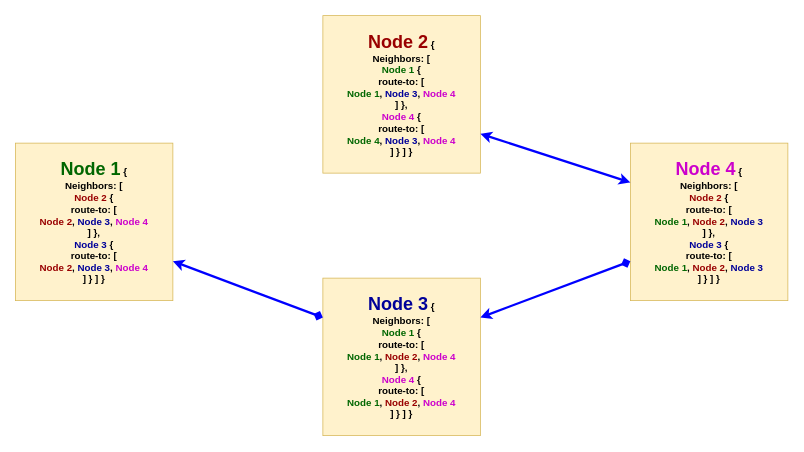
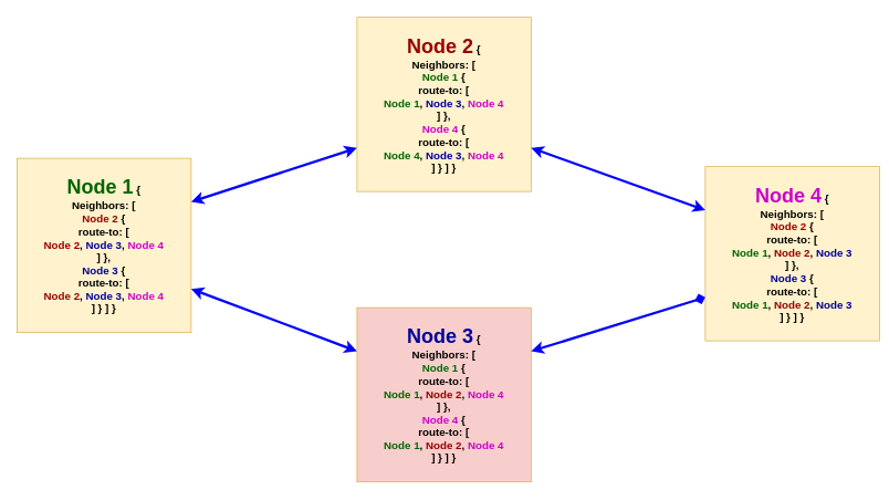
+ <mxCell id="7" value="" style="endArrow=classic;startArrow=classic;html=1;rounded=0;exitX=1;exitY=0.25;exitDx=0;exitDy=0;entryX=0;entryY=0.75;entryDx=0;entryDy=0;strokeWidth=3;strokeColor=#0000FF;" edge="1" parent="1" source="2" target="3"><mxGeometry width="50" height="50" relative="1" as="geometry"><mxPoint x="270" y="280" as="sourcePoint" /><mxPoint x="470" y="345" as="targetPoint" /></mxGeometry></mxCell>
- <mxCell id="4" value="&lt;b style=&quot;&quot;&gt;&lt;font color=&quot;#cc00cc&quot; style=&quot;font-size: 24px;&quot;&gt;Node 4&lt;/font&gt;&lt;span style=&quot;font-size: 13px;&quot;&gt;&amp;nbsp;{&lt;/span&gt;&lt;/b&gt;&lt;div style=&quot;font-size: 13px;&quot;&gt;&lt;div&gt;&lt;b&gt;Neighbors: [&lt;/b&gt;&lt;/div&gt;&lt;div&gt;&lt;b&gt;&lt;font color=&quot;#990000&quot;&gt;Node 2&lt;/font&gt;&lt;font color=&quot;#006600&quot;&gt;&amp;nbsp;&lt;/font&gt;{&lt;/b&gt;&lt;/div&gt;&lt;div&gt;&lt;b&gt;route-to: [&lt;/b&gt;&lt;/div&gt;&lt;div&gt;&lt;font style=&quot;background-color: initial;&quot;&gt;&lt;b style=&quot;background-color: initial;&quot;&gt;&lt;font color=&quot;#006600&quot;&gt;Node 1&lt;/font&gt;&lt;/b&gt;&lt;b&gt;,&amp;nbsp;&lt;/b&gt;&lt;/font&gt;&lt;b style=&quot;background-color: initial;&quot;&gt;&lt;font color=&quot;#990000&quot;&gt;Node 2&lt;/font&gt;&lt;/b&gt;&lt;font style=&quot;background-color: initial;&quot;&gt;&lt;b&gt;,&amp;nbsp;&lt;/b&gt;&lt;/font&gt;&lt;b style=&quot;background-color: initial;&quot;&gt;&lt;font color=&quot;#000099&quot;&gt;Node 3&lt;/font&gt;&lt;/b&gt;&lt;/div&gt;&lt;div&gt;&lt;b style=&quot;background-color: initial;&quot;&gt;]&amp;nbsp;&lt;/b&gt;&lt;b style=&quot;background-color: initial;&quot;&gt;},&lt;/b&gt;&lt;br&gt;&lt;/div&gt;&lt;div&gt;&lt;b&gt;&lt;font color=&quot;#000099&quot;&gt;Node 3&lt;/font&gt;&lt;font color=&quot;#006600&quot;&gt;&amp;nbsp;&lt;/font&gt;{&lt;/b&gt;&lt;/div&gt;&lt;div&gt;&lt;b&gt;route-to: [&lt;/b&gt;&lt;/div&gt;&lt;div&gt;&lt;font style=&quot;background-color: initial;&quot;&gt;&lt;b style=&quot;background-color: initial;&quot;&gt;&lt;font color=&quot;#006600&quot;&gt;Node 1&lt;/font&gt;&lt;/b&gt;&lt;b&gt;,&amp;nbsp;&lt;/b&gt;&lt;/font&gt;&lt;b style=&quot;background-color: initial;&quot;&gt;&lt;font color=&quot;#990000&quot;&gt;Node 2&lt;/font&gt;&lt;/b&gt;&lt;font style=&quot;background-color: initial;&quot;&gt;&lt;b&gt;,&amp;nbsp;&lt;/b&gt;&lt;/font&gt;&lt;b style=&quot;background-color: initial;&quot;&gt;&lt;font color=&quot;#000099&quot;&gt;Node 3&lt;/font&gt;&lt;/b&gt;&lt;/div&gt;&lt;div&gt;&lt;b style=&quot;background-color: initial;&quot;&gt;]&amp;nbsp;&lt;/b&gt;&lt;b style=&quot;background-color: initial;&quot;&gt;}&amp;nbsp;&lt;/b&gt;&lt;b style=&quot;background-color: initial;&quot;&gt;]&amp;nbsp;&lt;/b&gt;&lt;b style=&quot;background-color: initial;&quot;&gt;}&lt;/b&gt;&lt;br&gt;&lt;/div&gt;&lt;/div&gt;" style="whiteSpace=wrap;html=1;aspect=fixed;fillColor=#fff2cc;strokeColor=#d6b656;" vertex="1" parent="1"><mxGeometry x="840" y="190" width="210" height="210" as="geometry" /></mxCell>
+ <mxCell id="4" value="&lt;b style=&quot;&quot;&gt;&lt;font color=&quot;#cc00cc&quot; style=&quot;font-size: 24px;&quot;&gt;Node 4&lt;/font&gt;&lt;span style=&quot;font-size: 13px;&quot;&gt;&amp;nbsp;{&lt;/span&gt;&lt;/b&gt;&lt;div style=&quot;font-size: 13px;&quot;&gt;&lt;div&gt;&lt;b&gt;Neighbors: [&lt;/b&gt;&lt;/div&gt;&lt;div&gt;&lt;b&gt;&lt;font color=&quot;#990000&quot;&gt;Node 2&lt;/font&gt;&lt;font color=&quot;#006600&quot;&gt;&amp;nbsp;&lt;/font&gt;{&lt;/b&gt;&lt;/div&gt;&lt;div&gt;&lt;b&gt;route-to: [&lt;/b&gt;&lt;/div&gt;&lt;div&gt;&lt;font style=&quot;background-color: initial;&quot;&gt;&lt;b style=&quot;background-color: initial;&quot;&gt;&lt;font color=&quot;#006600&quot;&gt;Node 1&lt;/font&gt;&lt;/b&gt;&lt;b&gt;,&amp;nbsp;&lt;/b&gt;&lt;/font&gt;&lt;b style=&quot;background-color: initial;&quot;&gt;&lt;font color=&quot;#990000&quot;&gt;Node 2&lt;/font&gt;&lt;/b&gt;&lt;font style=&quot;background-color: initial;&quot;&gt;&lt;b&gt;,&amp;nbsp;&lt;/b&gt;&lt;/font&gt;&lt;b style=&quot;background-color: initial;&quot;&gt;&lt;font color=&quot;#000099&quot;&gt;Node 3&lt;/font&gt;&lt;/b&gt;&lt;/div&gt;&lt;div&gt;&lt;b style=&quot;background-color: initial;&quot;&gt;]&amp;nbsp;&lt;/b&gt;&lt;b style=&quot;background-color: initial;&quot;&gt;},&lt;/b&gt;&lt;br&gt;&lt;/div&gt;&lt;div&gt;&lt;b&gt;&lt;font color=&quot;#000099&quot;&gt;Node 3&lt;/font&gt;&lt;font color=&quot;#006600&quot;&gt;&amp;nbsp;&lt;/font&gt;{&lt;/b&gt;&lt;/div&gt;&lt;div&gt;&lt;b&gt;route-to: [&lt;/b&gt;&lt;/div&gt;&lt;div&gt;&lt;font style=&quot;background-color: initial;&quot;&gt;&lt;b style=&quot;background-color: initial;&quot;&gt;&lt;font color=&quot;#006600&quot;&gt;Node 1&lt;/font&gt;&lt;/b&gt;&lt;b&gt;,&amp;nbsp;&lt;/b&gt;&lt;/font&gt;&lt;b style=&quot;background-color: initial;&quot;&gt;&lt;font color=&quot;#990000&quot;&gt;Node 2&lt;/font&gt;&lt;/b&gt;&lt;font style=&quot;background-color: initial;&quot;&gt;&lt;b&gt;,&amp;nbsp;&lt;/b&gt;&lt;/font&gt;&lt;b style=&quot;background-color: initial;&quot;&gt;&lt;font color=&quot;#000099&quot;&gt;Node 3&lt;/font&gt;&lt;/b&gt;&lt;/div&gt;&lt;div&gt;&lt;b style=&quot;background-color: initial;&quot;&gt;]&amp;nbsp;&lt;/b&gt;&lt;b style=&quot;background-color: initial;&quot;&gt;}&amp;nbsp;&lt;/b&gt;&lt;b style=&quot;background-color: initial;&quot;&gt;]&amp;nbsp;&lt;/b&gt;&lt;b style=&quot;background-color: initial;&quot;&gt;}&lt;/b&gt;&lt;br&gt;&lt;/div&gt;&lt;/div&gt;" style="whiteSpace=wrap;html=1;aspect=fixed;fillColor=#fff2cc;strokeColor=#d6b656;" vertex="1" parent="1"><mxGeometry x="850" y="200" width="210" height="210" as="geometry" /></mxCell>
- <mxCell id="8" value="" style="endArrow=diamond;startArrow=classic;html=1;rounded=0;exitX=1;exitY=0.75;exitDx=0;exitDy=0;entryX=0;entryY=0.25;entryDx=0;entryDy=0;strokeWidth=3;strokeColor=#0000FF;" edge="1" parent="1" source="2" target="5"><mxGeometry width="50" height="50" relative="1" as="geometry"><mxPoint x="240" y="253" as="sourcePoint" /><mxPoint x="440" y="188" as="targetPoint" /></mxGeometry></mxCell>
+ <mxCell id="8" value="" style="endArrow=classic;startArrow=classic;html=1;rounded=0;exitX=1;exitY=0.75;exitDx=0;exitDy=0;entryX=0;entryY=0.25;entryDx=0;entryDy=0;strokeWidth=3;strokeColor=#0000FF;" edge="1" parent="1" source="2" target="5"><mxGeometry width="50" height="50" relative="1" as="geometry"><mxPoint x="240" y="253" as="sourcePoint" /><mxPoint x="440" y="188" as="targetPoint" /></mxGeometry></mxCell>
- <mxCell id="5" value="&lt;b style=&quot;&quot;&gt;&lt;font color=&quot;#000099&quot; style=&quot;font-size: 24px;&quot;&gt;Node 3&lt;/font&gt;&lt;span style=&quot;font-size: 13px;&quot;&gt;&amp;nbsp;{&lt;/span&gt;&lt;/b&gt;&lt;div style=&quot;font-size: 13px;&quot;&gt;&lt;b style=&quot;&quot;&gt;&lt;font style=&quot;font-size: 13px;&quot;&gt;Neighbors: [&lt;/font&gt;&lt;/b&gt;&lt;/div&gt;&lt;div style=&quot;font-size: 13px;&quot;&gt;&lt;b&gt;&lt;font style=&quot;font-size: 13px;&quot;&gt;&lt;font style=&quot;font-size: 13px;&quot; color=&quot;#006600&quot;&gt;Node 1&lt;/font&gt;&amp;nbsp;{&lt;/font&gt;&lt;/b&gt;&lt;/div&gt;&lt;div style=&quot;font-size: 13px;&quot;&gt;&lt;b&gt;&lt;font style=&quot;font-size: 13px;&quot;&gt;route-to: [&lt;/font&gt;&lt;/b&gt;&lt;/div&gt;&lt;div style=&quot;font-size: 13px;&quot;&gt;&lt;font style=&quot;background-color: initial;&quot;&gt;&lt;b style=&quot;background-color: initial;&quot;&gt;&lt;font color=&quot;#006600&quot;&gt;Node 1&lt;/font&gt;&lt;/b&gt;&lt;b&gt;,&amp;nbsp;&lt;/b&gt;&lt;/font&gt;&lt;b style=&quot;background-color: initial;&quot;&gt;&lt;font color=&quot;#990000&quot;&gt;Node 2&lt;/font&gt;&lt;/b&gt;&lt;font style=&quot;background-color: initial;&quot;&gt;&lt;b&gt;,&amp;nbsp;&lt;/b&gt;&lt;/font&gt;&lt;b style=&quot;background-color: initial;&quot;&gt;&lt;font color=&quot;#cc00cc&quot;&gt;Node 4&lt;/font&gt;&lt;/b&gt;&lt;/div&gt;&lt;div style=&quot;font-size: 13px;&quot;&gt;&lt;b style=&quot;background-color: initial;&quot;&gt;]&amp;nbsp;&lt;/b&gt;&lt;b style=&quot;background-color: initial;&quot;&gt;},&lt;/b&gt;&lt;/div&gt;&lt;div style=&quot;font-size: 13px;&quot;&gt;&lt;font style=&quot;font-size: 13px;&quot;&gt;&lt;div&gt;&lt;b&gt;&lt;font color=&quot;#cc00cc&quot;&gt;Node 4&lt;/font&gt;&amp;nbsp;{&lt;/b&gt;&lt;/div&gt;&lt;div&gt;&lt;b&gt;route-to: [&lt;/b&gt;&lt;/div&gt;&lt;div&gt;&lt;font style=&quot;background-color: initial;&quot;&gt;&lt;b style=&quot;background-color: initial;&quot;&gt;&lt;font color=&quot;#006600&quot;&gt;Node 1&lt;/font&gt;&lt;/b&gt;&lt;b&gt;,&amp;nbsp;&lt;/b&gt;&lt;/font&gt;&lt;b style=&quot;background-color: initial;&quot;&gt;&lt;font color=&quot;#990000&quot;&gt;Node 2&lt;/font&gt;&lt;/b&gt;&lt;font style=&quot;background-color: initial;&quot;&gt;&lt;b&gt;,&amp;nbsp;&lt;/b&gt;&lt;/font&gt;&lt;b style=&quot;background-color: initial;&quot;&gt;&lt;font color=&quot;#cc00cc&quot;&gt;Node 4&lt;/font&gt;&lt;/b&gt;&lt;br&gt;&lt;/div&gt;&lt;div&gt;&lt;b&gt;]&amp;nbsp;&lt;/b&gt;&lt;b style=&quot;background-color: initial;&quot;&gt;}&amp;nbsp;&lt;/b&gt;&lt;font style=&quot;background-color: initial;&quot;&gt;&lt;b style=&quot;background-color: initial;&quot;&gt;]&amp;nbsp;&lt;/b&gt;&lt;/font&gt;&lt;b style=&quot;background-color: initial;&quot;&gt;}&lt;/b&gt;&lt;/div&gt;&lt;/font&gt;&lt;/div&gt;" style="whiteSpace=wrap;html=1;aspect=fixed;fillColor=#fff2cc;strokeColor=#d6b656;" vertex="1" parent="1"><mxGeometry x="430" y="370" width="210" height="210" as="geometry" /></mxCell>
+ <mxCell id="5" value="&lt;b style=&quot;&quot;&gt;&lt;font color=&quot;#000099&quot; style=&quot;font-size: 24px;&quot;&gt;Node 3&lt;/font&gt;&lt;span style=&quot;font-size: 13px;&quot;&gt;&amp;nbsp;{&lt;/span&gt;&lt;/b&gt;&lt;div style=&quot;font-size: 13px;&quot;&gt;&lt;b style=&quot;&quot;&gt;&lt;font style=&quot;font-size: 13px;&quot;&gt;Neighbors: [&lt;/font&gt;&lt;/b&gt;&lt;/div&gt;&lt;div style=&quot;font-size: 13px;&quot;&gt;&lt;b&gt;&lt;font style=&quot;font-size: 13px;&quot;&gt;&lt;font style=&quot;font-size: 13px;&quot; color=&quot;#006600&quot;&gt;Node 1&lt;/font&gt;&amp;nbsp;{&lt;/font&gt;&lt;/b&gt;&lt;/div&gt;&lt;div style=&quot;font-size: 13px;&quot;&gt;&lt;b&gt;&lt;font style=&quot;font-size: 13px;&quot;&gt;route-to: [&lt;/font&gt;&lt;/b&gt;&lt;/div&gt;&lt;div style=&quot;font-size: 13px;&quot;&gt;&lt;font style=&quot;background-color: initial;&quot;&gt;&lt;b style=&quot;background-color: initial;&quot;&gt;&lt;font color=&quot;#006600&quot;&gt;Node 1&lt;/font&gt;&lt;/b&gt;&lt;b&gt;,&amp;nbsp;&lt;/b&gt;&lt;/font&gt;&lt;b style=&quot;background-color: initial;&quot;&gt;&lt;font color=&quot;#990000&quot;&gt;Node 2&lt;/font&gt;&lt;/b&gt;&lt;font style=&quot;background-color: initial;&quot;&gt;&lt;b&gt;,&amp;nbsp;&lt;/b&gt;&lt;/font&gt;&lt;b style=&quot;background-color: initial;&quot;&gt;&lt;font color=&quot;#cc00cc&quot;&gt;Node 4&lt;/font&gt;&lt;/b&gt;&lt;/div&gt;&lt;div style=&quot;font-size: 13px;&quot;&gt;&lt;b style=&quot;background-color: initial;&quot;&gt;]&amp;nbsp;&lt;/b&gt;&lt;b style=&quot;background-color: initial;&quot;&gt;},&lt;/b&gt;&lt;/div&gt;&lt;div style=&quot;font-size: 13px;&quot;&gt;&lt;font style=&quot;font-size: 13px;&quot;&gt;&lt;div&gt;&lt;b&gt;&lt;font color=&quot;#cc00cc&quot;&gt;Node 4&lt;/font&gt;&amp;nbsp;{&lt;/b&gt;&lt;/div&gt;&lt;div&gt;&lt;b&gt;route-to: [&lt;/b&gt;&lt;/div&gt;&lt;div&gt;&lt;font style=&quot;background-color: initial;&quot;&gt;&lt;b style=&quot;background-color: initial;&quot;&gt;&lt;font color=&quot;#006600&quot;&gt;Node 1&lt;/font&gt;&lt;/b&gt;&lt;b&gt;,&amp;nbsp;&lt;/b&gt;&lt;/font&gt;&lt;b style=&quot;background-color: initial;&quot;&gt;&lt;font color=&quot;#990000&quot;&gt;Node 2&lt;/font&gt;&lt;/b&gt;&lt;font style=&quot;background-color: initial;&quot;&gt;&lt;b&gt;,&amp;nbsp;&lt;/b&gt;&lt;/font&gt;&lt;b style=&quot;background-color: initial;&quot;&gt;&lt;font color=&quot;#cc00cc&quot;&gt;Node 4&lt;/font&gt;&lt;/b&gt;&lt;br&gt;&lt;/div&gt;&lt;div&gt;&lt;b&gt;]&amp;nbsp;&lt;/b&gt;&lt;b style=&quot;background-color: initial;&quot;&gt;}&amp;nbsp;&lt;/b&gt;&lt;font style=&quot;background-color: initial;&quot;&gt;&lt;b style=&quot;background-color: initial;&quot;&gt;]&amp;nbsp;&lt;/b&gt;&lt;/font&gt;&lt;b style=&quot;background-color: initial;&quot;&gt;}&lt;/b&gt;&lt;/div&gt;&lt;/font&gt;&lt;/div&gt;" style="whiteSpace=wrap;html=1;aspect=fixed;fillColor=#f8cecc;strokeColor=#d6b656;" vertex="1" parent="1"><mxGeometry x="430" y="370" width="210" height="210" as="geometry" /></mxCell>
